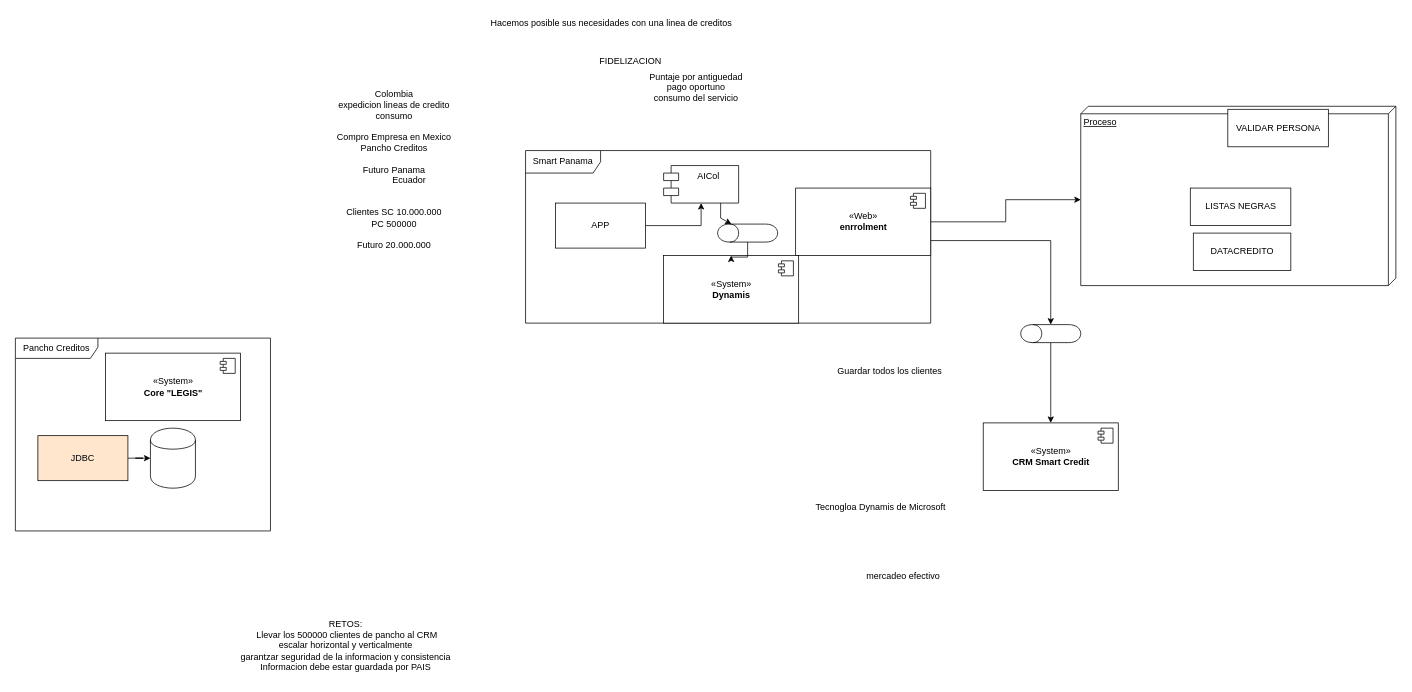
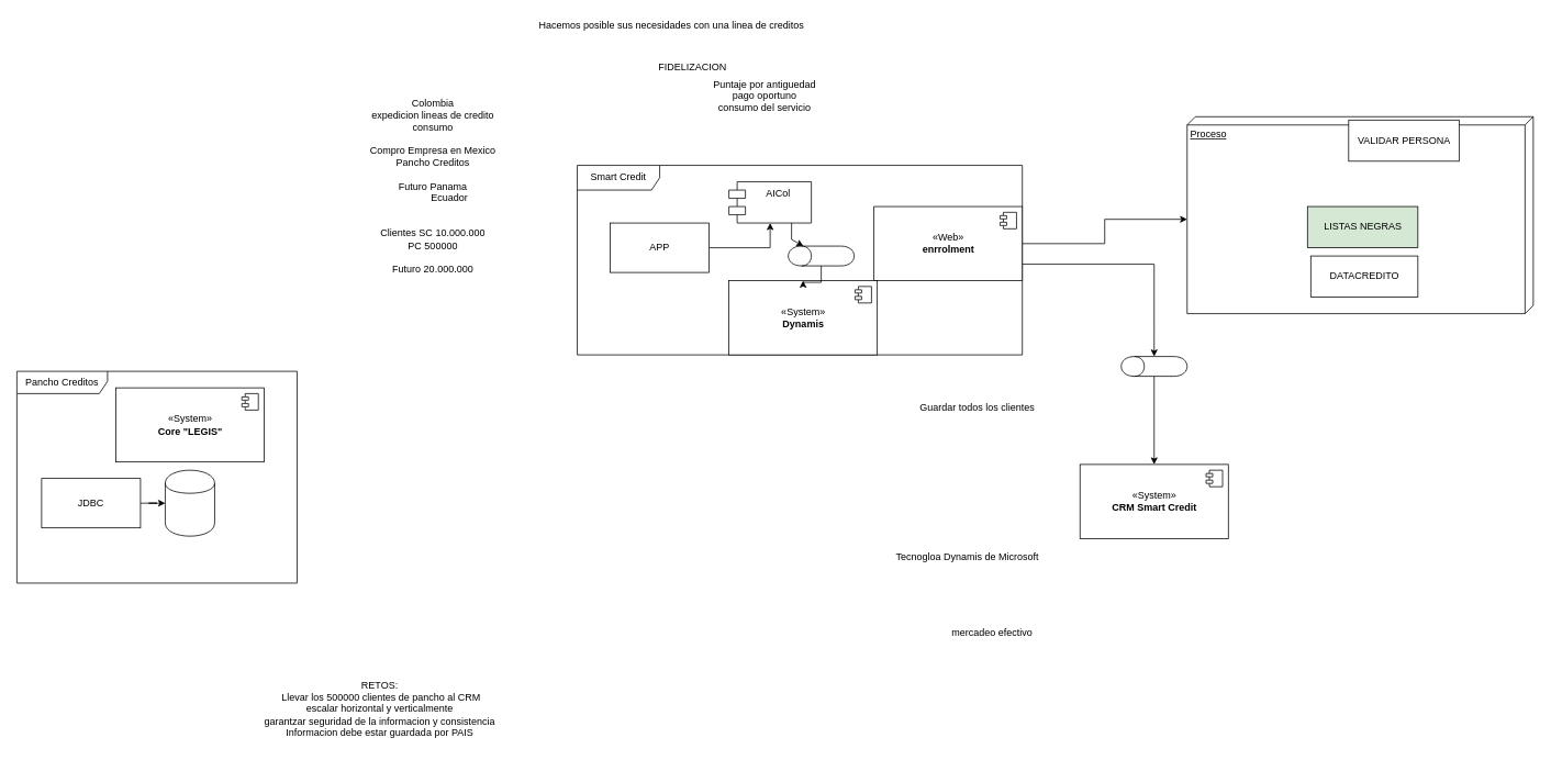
- <mxCell id="2" value="Smart Panama" style="shape=umlFrame;whiteSpace=wrap;html=1;width=100;height=30;" parent="1" vertex="1"><mxGeometry x="700" y="200" width="540" height="230" as="geometry" /></mxCell>
+ <mxCell id="2" value="Smart Credit" style="shape=umlFrame;whiteSpace=wrap;html=1;width=100;height=30;" parent="1" vertex="1"><mxGeometry x="700" y="200" width="540" height="230" as="geometry" /></mxCell>
- <mxCell id="22" value="LISTAS NEGRAS" style="html=1;" parent="1" vertex="1"><mxGeometry x="1586" y="250" width="134" height="50" as="geometry" /></mxCell>
+ <mxCell id="22" value="LISTAS NEGRAS" style="html=1;fillColor=#d5e8d4;" parent="1" vertex="1"><mxGeometry x="1586" y="250" width="134" height="50" as="geometry" /></mxCell>
- <mxCell id="26" value="JDBC" style="rounded=0;whiteSpace=wrap;html=1;fillColor=#ffe6cc;" parent="1" vertex="1"><mxGeometry x="50" y="580" width="120" height="60" as="geometry" /></mxCell>
+ <mxCell id="26" value="JDBC" style="rounded=0;whiteSpace=wrap;html=1;" parent="1" vertex="1"><mxGeometry x="50" y="580" width="120" height="60" as="geometry" /></mxCell>
